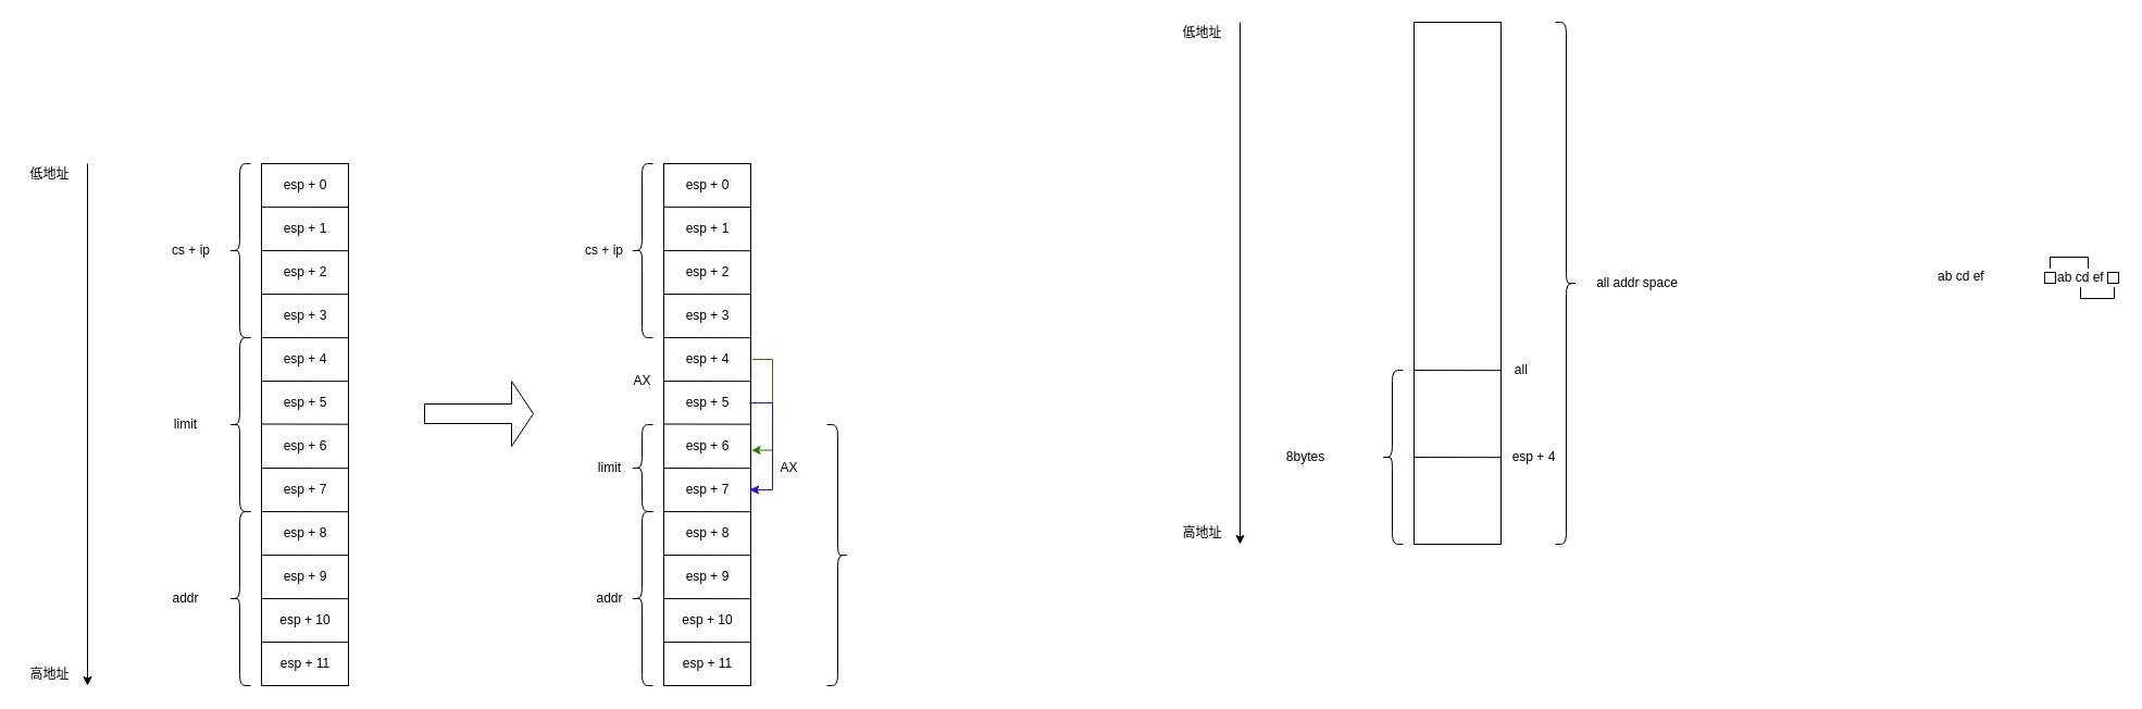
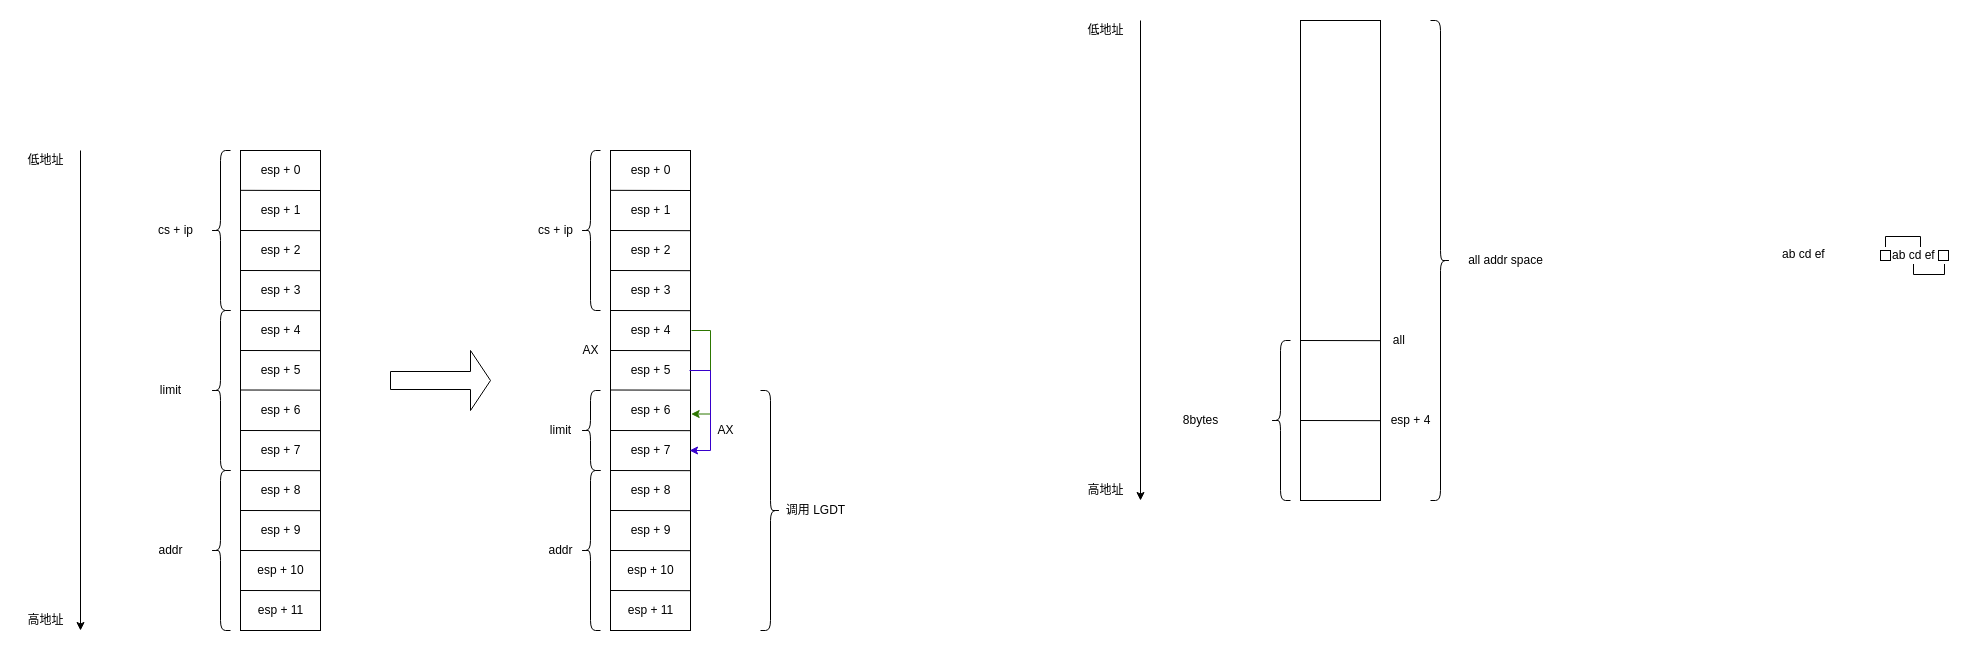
+ <mxCell id="71" value="调用 LGDT" style="text;html=1;align=center;verticalAlign=middle;resizable=0;points=[];autosize=1;" parent="1" vertex="1"><mxGeometry x="780" y="500" width="70" height="20" as="geometry" /></mxCell>
